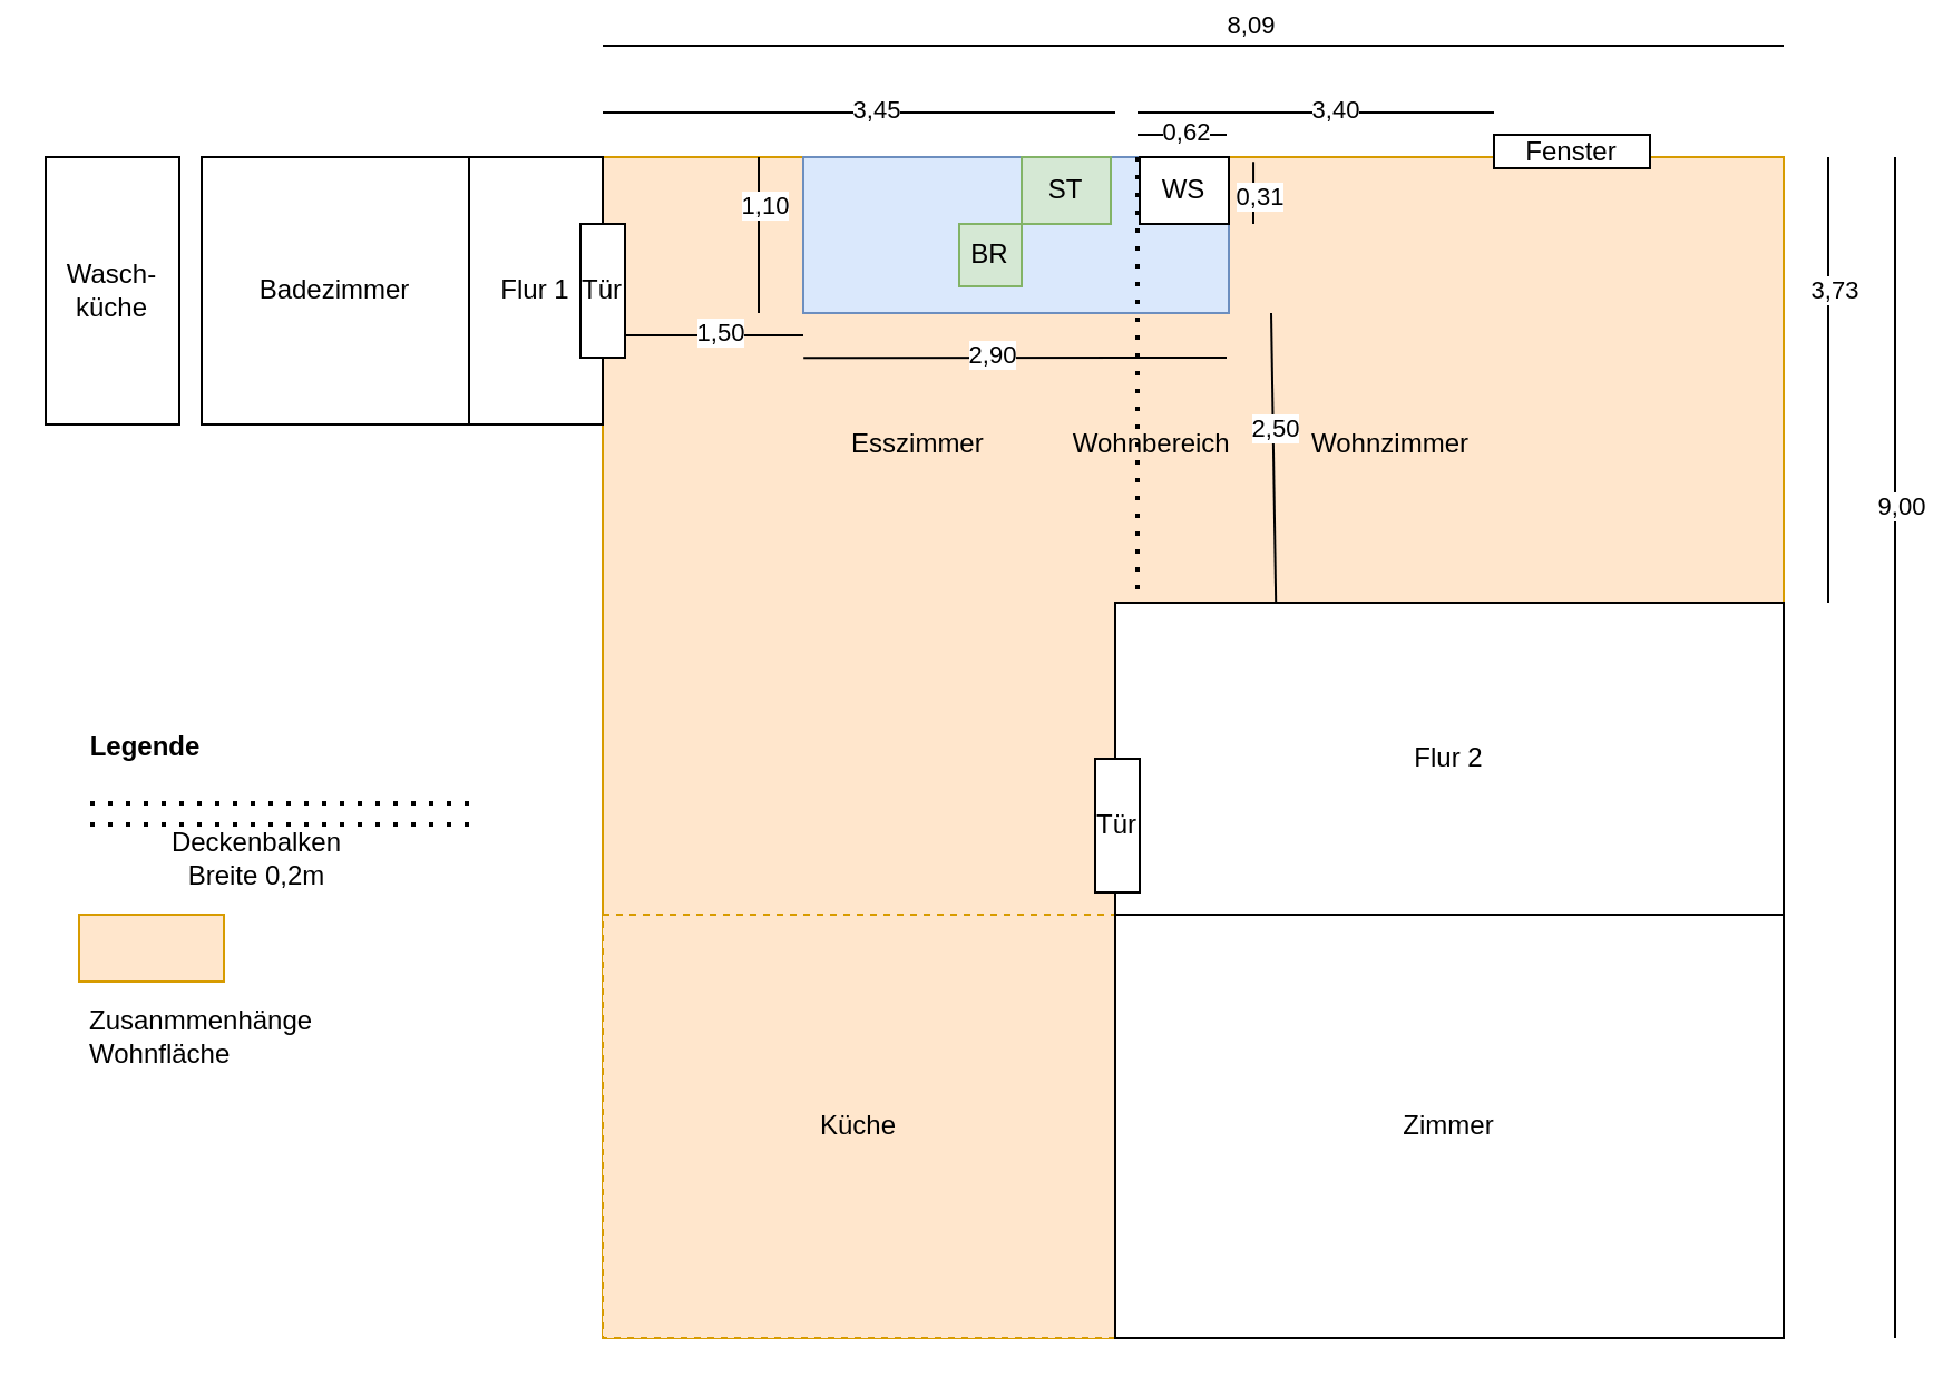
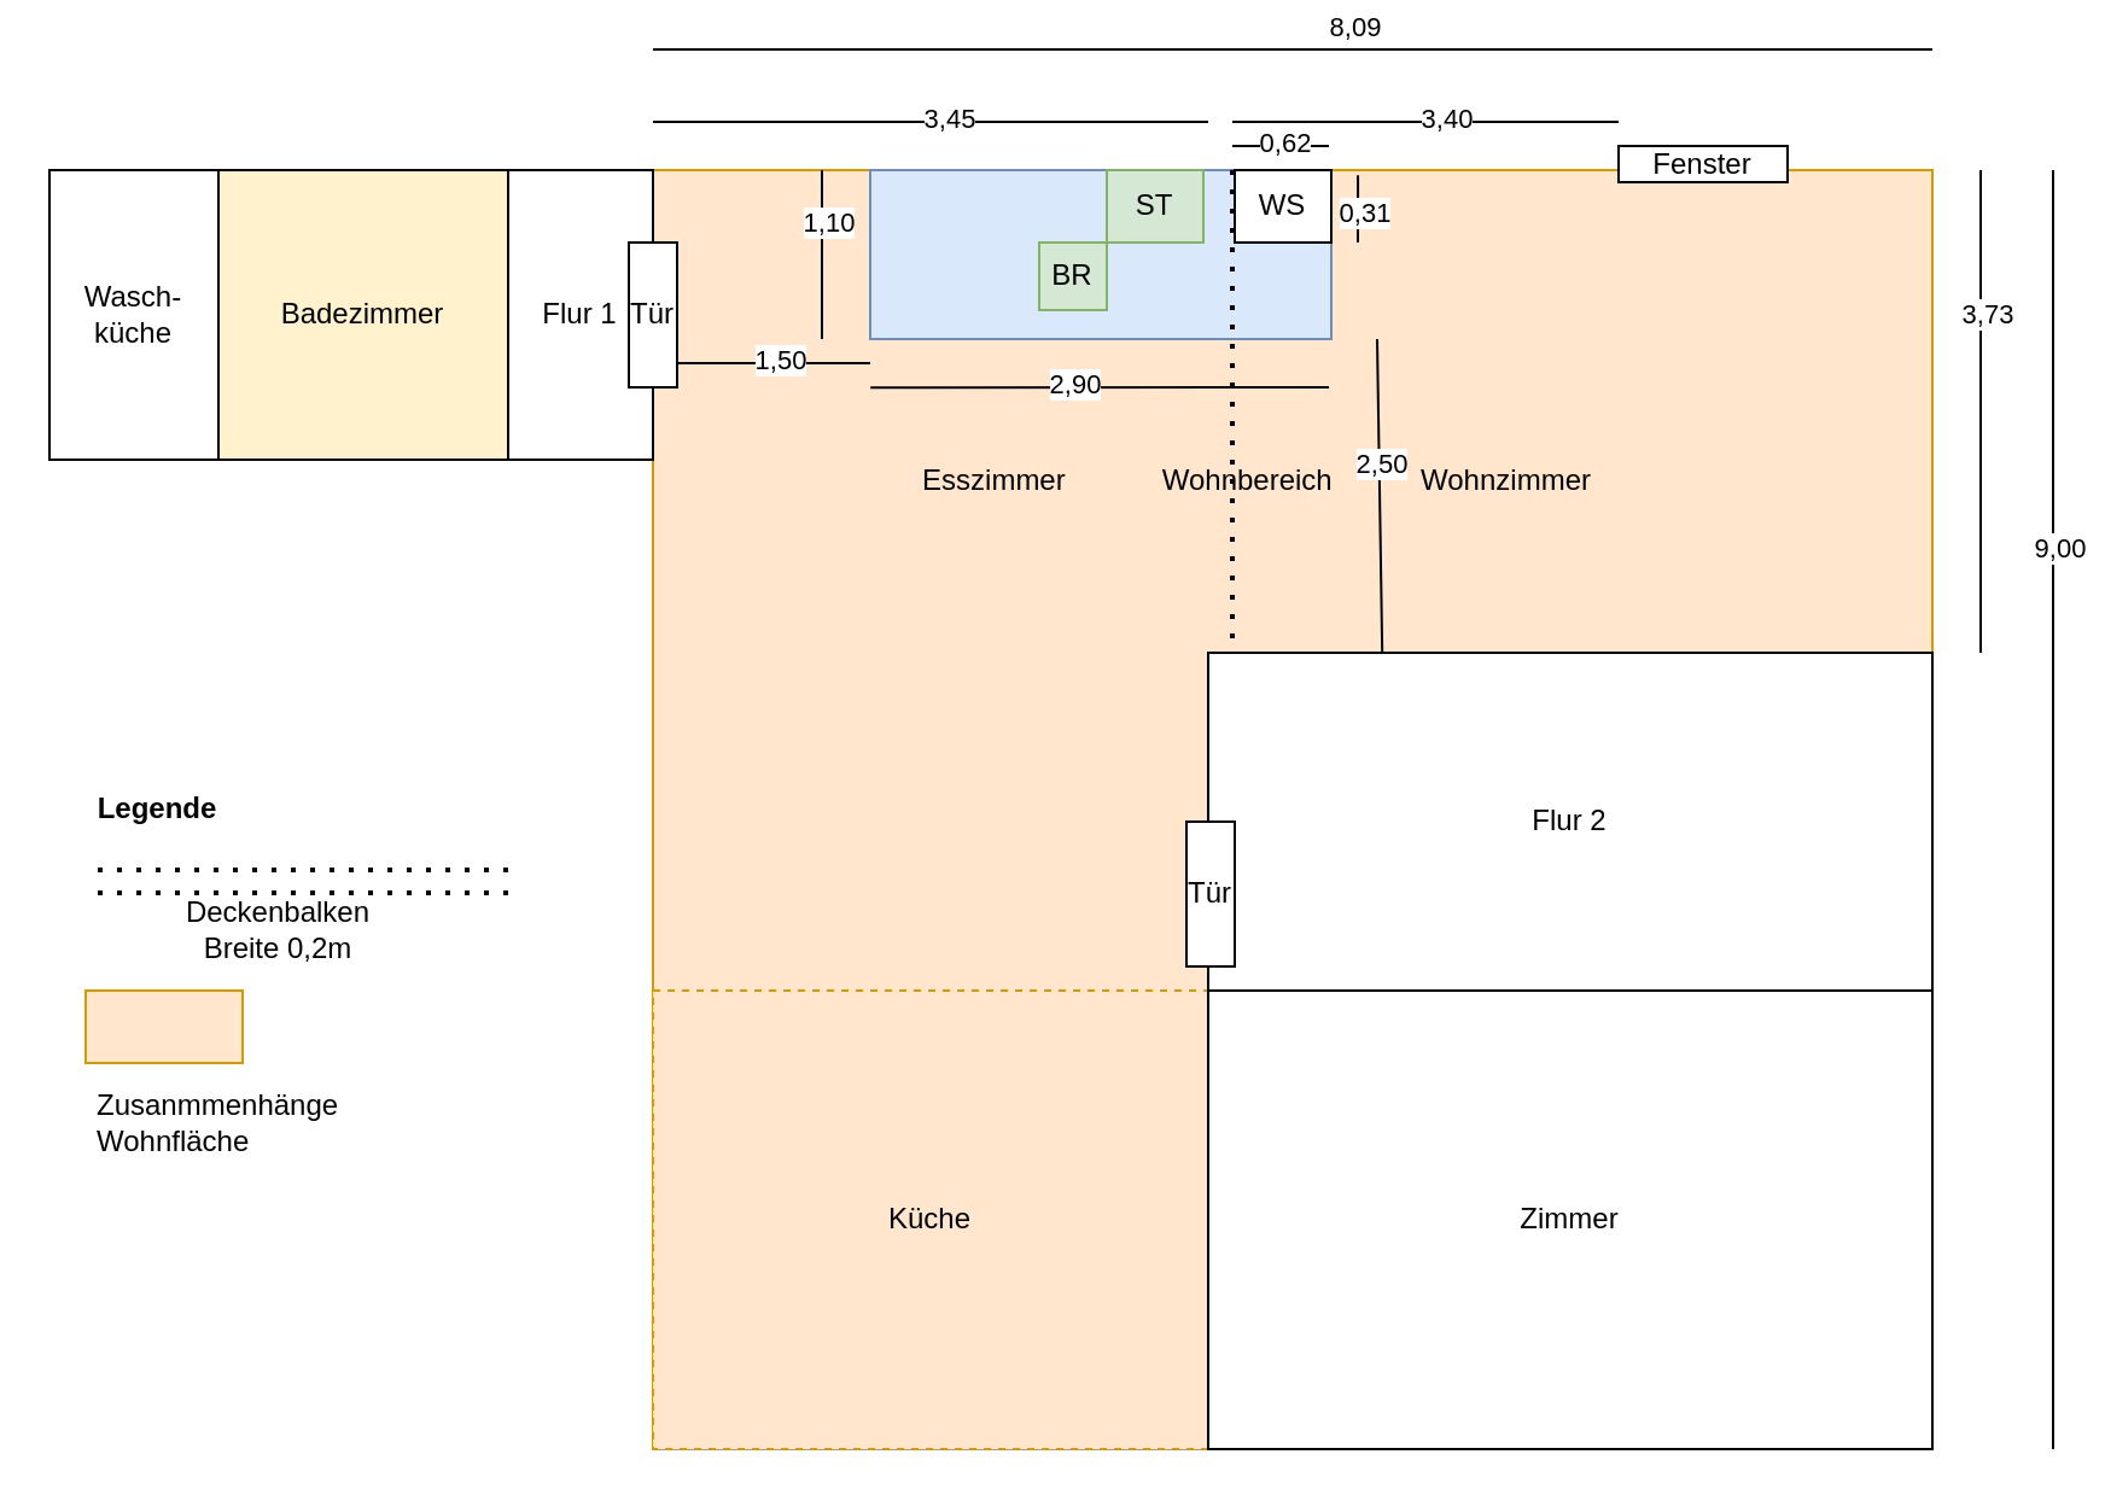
- <mxCell id="10" value="Wasch-&lt;br&gt;küche" style="rounded=0;whiteSpace=wrap;html=1;" parent="1" vertex="1"><mxGeometry x="20" y="70" width="60" height="120" as="geometry" /></mxCell>
+ <mxCell id="10" value="Wasch-&lt;br&gt;küche" style="rounded=0;whiteSpace=wrap;html=1;" parent="1" vertex="1"><mxGeometry x="20" y="70" width="70" height="120" as="geometry" /></mxCell>
- <mxCell id="9" value="Badezimmer" style="rounded=0;whiteSpace=wrap;html=1;" parent="1" vertex="1"><mxGeometry x="90" y="70" width="120" height="120" as="geometry" /></mxCell>
+ <mxCell id="9" value="Badezimmer" style="rounded=0;whiteSpace=wrap;html=1;fillColor=#fff2cc;" parent="1" vertex="1"><mxGeometry x="90" y="70" width="120" height="120" as="geometry" /></mxCell>
